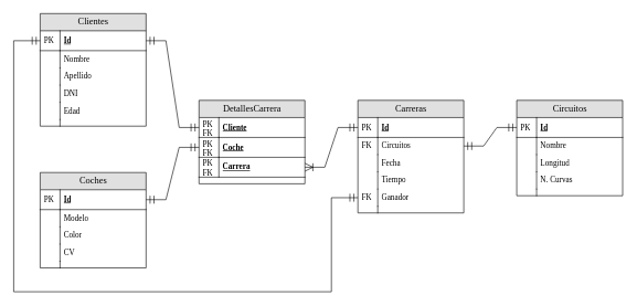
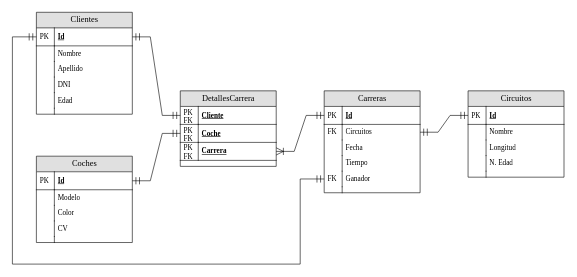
- <mxCell id="33" value="N. Curvas" style="shape=partialRectangle;top=0;left=0;right=0;bottom=0;html=1;align=left;verticalAlign=middle;fillColor=none;spacingLeft=34;spacingRight=4;whiteSpace=wrap;overflow=hidden;rotatable=0;points=[[0,0.5],[1,0.5]];portConstraint=eastwest;dropTarget=0;rounded=0;fontFamily=JetBrains Mono;fontSource=https%3A%2F%2Ffonts.googleapis.com%2Fcss%3Ffamily%3DJetBrains%2BMono;" vertex="1" parent="26"><mxGeometry y="108" width="160" height="26" as="geometry" /></mxCell>
+ <mxCell id="33" value="N. Edad" style="shape=partialRectangle;top=0;left=0;right=0;bottom=0;html=1;align=left;verticalAlign=middle;fillColor=none;spacingLeft=34;spacingRight=4;whiteSpace=wrap;overflow=hidden;rotatable=0;points=[[0,0.5],[1,0.5]];portConstraint=eastwest;dropTarget=0;rounded=0;fontFamily=JetBrains Mono;fontSource=https%3A%2F%2Ffonts.googleapis.com%2Fcss%3Ffamily%3DJetBrains%2BMono;" vertex="1" parent="26"><mxGeometry y="108" width="160" height="26" as="geometry" /></mxCell>
